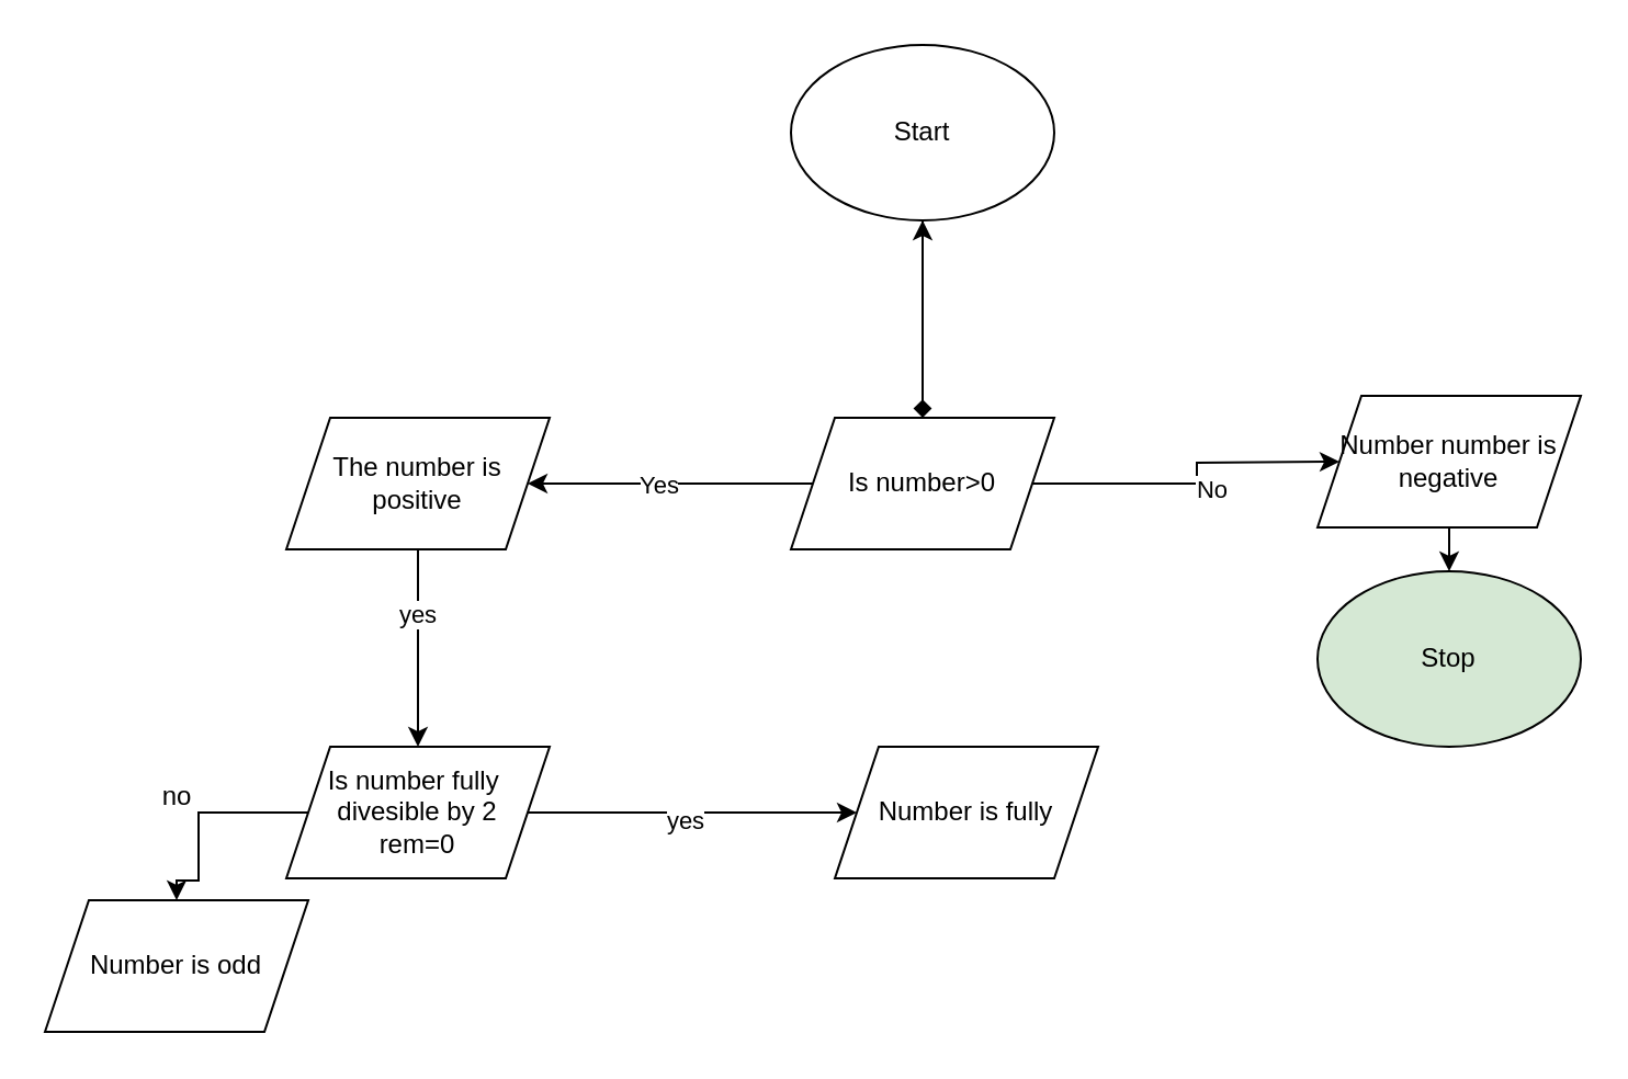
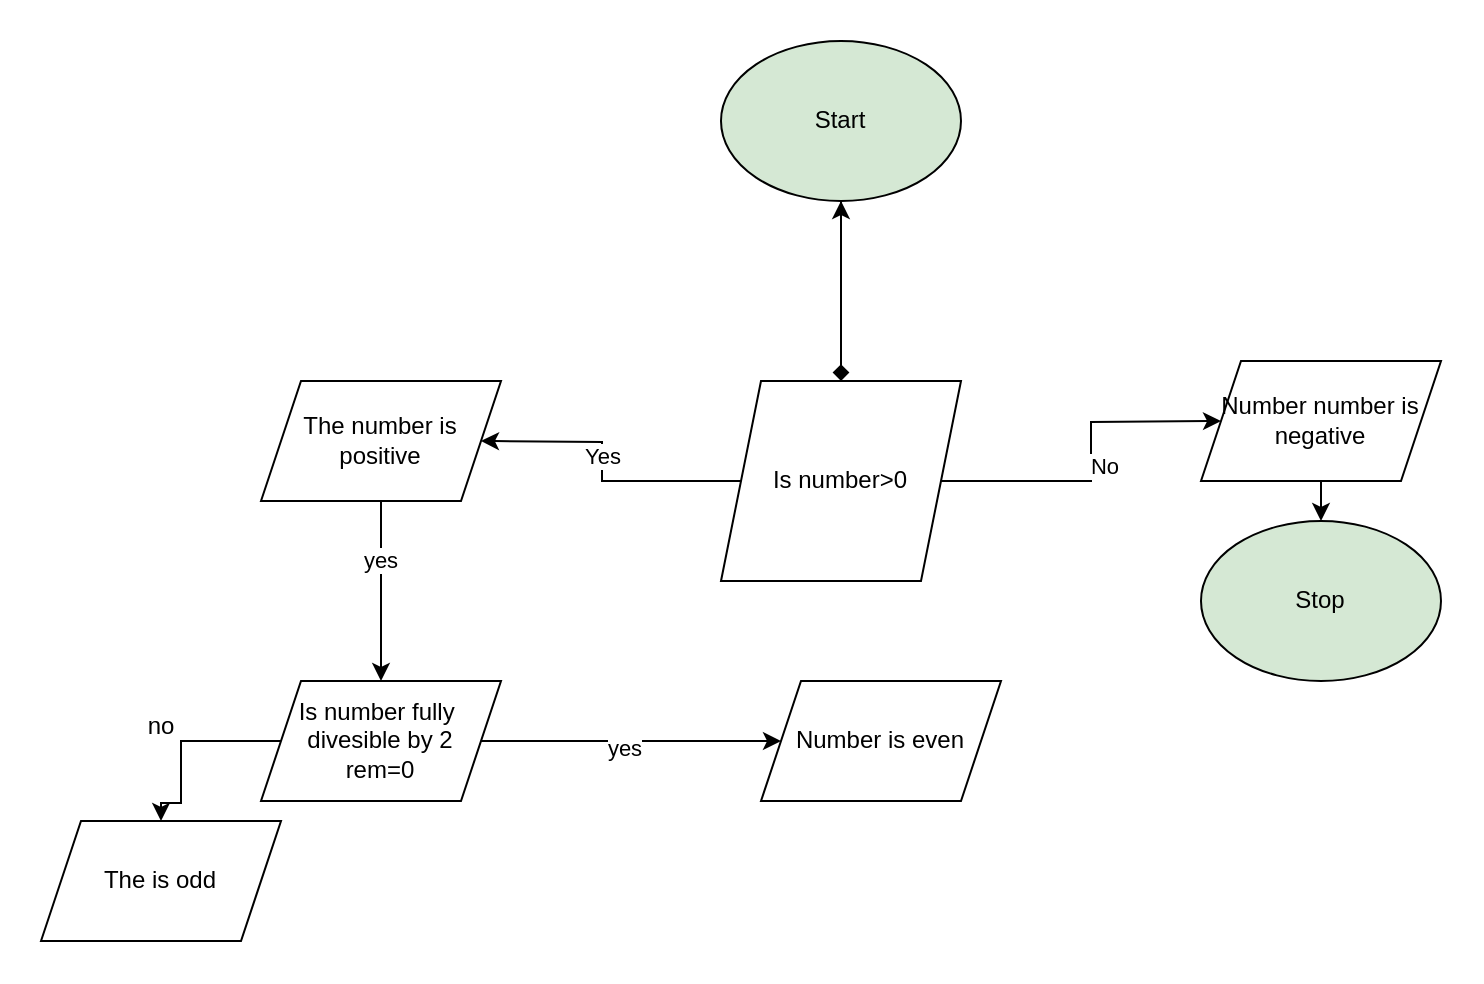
- <mxCell id="9" value="Start" style="ellipse;whiteSpace=wrap;html=1;" vertex="1" parent="1"><mxGeometry x="360" y="20" width="120" height="80" as="geometry" /></mxCell>
+ <mxCell id="9" value="Start" style="ellipse;whiteSpace=wrap;html=1;fillColor=#d5e8d4;" vertex="1" parent="1"><mxGeometry x="360" y="20" width="120" height="80" as="geometry" /></mxCell>
- <mxCell id="7" value="Is number&amp;gt;0" style="shape=parallelogram;perimeter=parallelogramPerimeter;whiteSpace=wrap;html=1;fixedSize=1;" vertex="1" parent="1"><mxGeometry x="360" y="190" width="120" height="60" as="geometry" /></mxCell>
+ <mxCell id="7" value="Is number&amp;gt;0" style="shape=parallelogram;perimeter=parallelogramPerimeter;whiteSpace=wrap;html=1;fixedSize=1;" vertex="1" parent="1"><mxGeometry x="360" y="190" width="120" height="100" as="geometry" /></mxCell>
- <mxCell id="20" value="Number is fully" style="shape=parallelogram;perimeter=parallelogramPerimeter;whiteSpace=wrap;html=1;fixedSize=1;" vertex="1" parent="1"><mxGeometry x="380" y="340" width="120" height="60" as="geometry" /></mxCell>
+ <mxCell id="20" value="Number is even" style="shape=parallelogram;perimeter=parallelogramPerimeter;whiteSpace=wrap;html=1;fixedSize=1;" vertex="1" parent="1"><mxGeometry x="380" y="340" width="120" height="60" as="geometry" /></mxCell>
- <mxCell id="22" value="Number is odd" style="shape=parallelogram;perimeter=parallelogramPerimeter;whiteSpace=wrap;html=1;fixedSize=1;" vertex="1" parent="1"><mxGeometry x="20" y="410" width="120" height="60" as="geometry" /></mxCell>
+ <mxCell id="22" value="The is odd" style="shape=parallelogram;perimeter=parallelogramPerimeter;whiteSpace=wrap;html=1;fixedSize=1;" vertex="1" parent="1"><mxGeometry x="20" y="410" width="120" height="60" as="geometry" /></mxCell>
